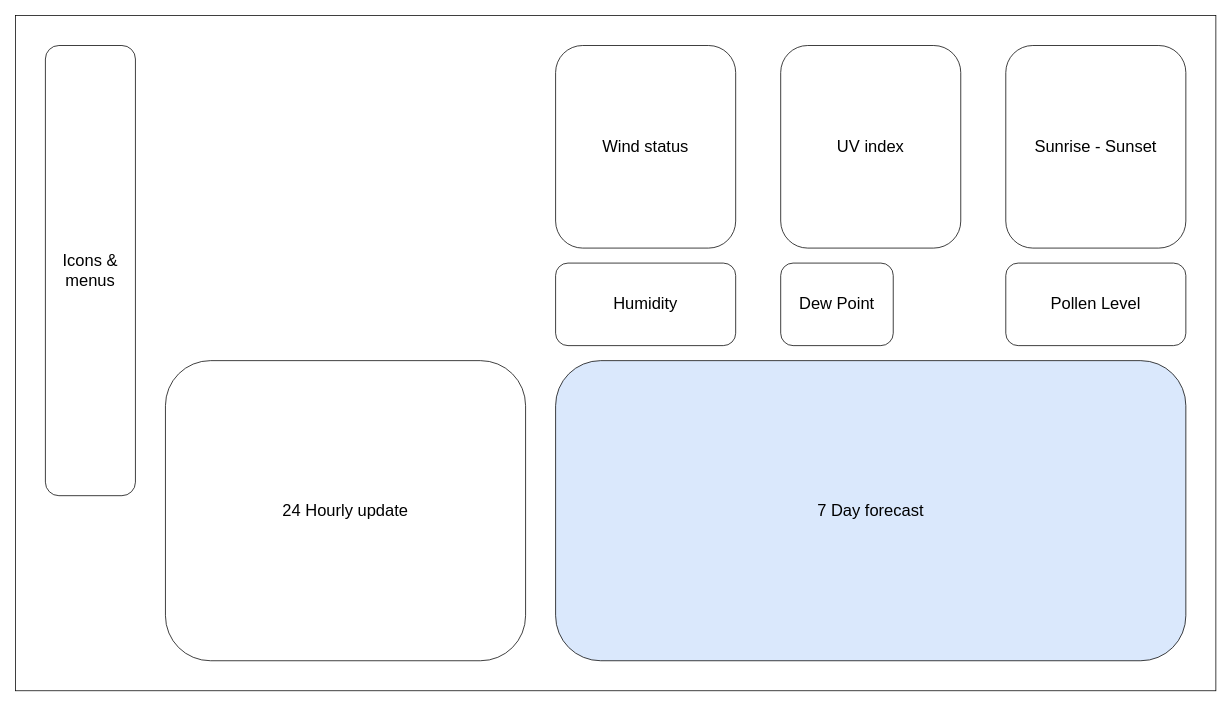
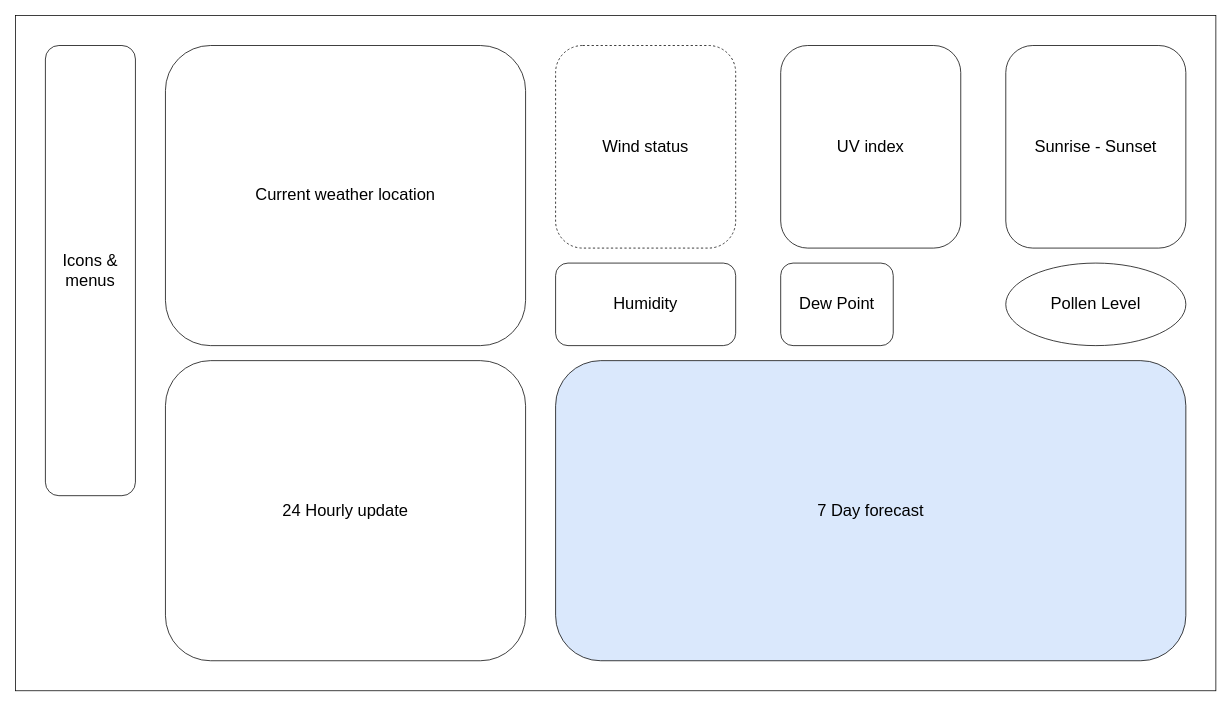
- <mxCell id="8" value="&lt;font style=&quot;font-size: 22px;&quot;&gt;Wind status&lt;/font&gt;" style="rounded=1;whiteSpace=wrap;html=1;" parent="1" vertex="1"><mxGeometry x="740" y="60" width="240" height="270" as="geometry" /></mxCell>
+ <mxCell id="8" value="&lt;font style=&quot;font-size: 22px;&quot;&gt;Wind status&lt;/font&gt;" style="rounded=1;whiteSpace=wrap;html=1;dashed=1;" parent="1" vertex="1"><mxGeometry x="740" y="60" width="240" height="270" as="geometry" /></mxCell>
+ <mxCell id="4" value="&lt;font style=&quot;font-size: 22px;&quot;&gt;Current weather location&lt;/font&gt;" style="rounded=1;whiteSpace=wrap;html=1;" parent="1" vertex="1"><mxGeometry x="220" y="60" width="480" height="400" as="geometry" /></mxCell>
- <mxCell id="12" value="&lt;font style=&quot;font-size: 22px;&quot;&gt;Pollen Level&lt;/font&gt;" style="rounded=1;whiteSpace=wrap;html=1;" parent="1" vertex="1"><mxGeometry x="1340" y="350" width="240" height="110" as="geometry" /></mxCell>
+ <mxCell id="12" value="&lt;font style=&quot;font-size: 22px;&quot;&gt;Pollen Level&lt;/font&gt;" style="ellipse;whiteSpace=wrap;html=1;" parent="1" vertex="1"><mxGeometry x="1340" y="350" width="240" height="110" as="geometry" /></mxCell>
